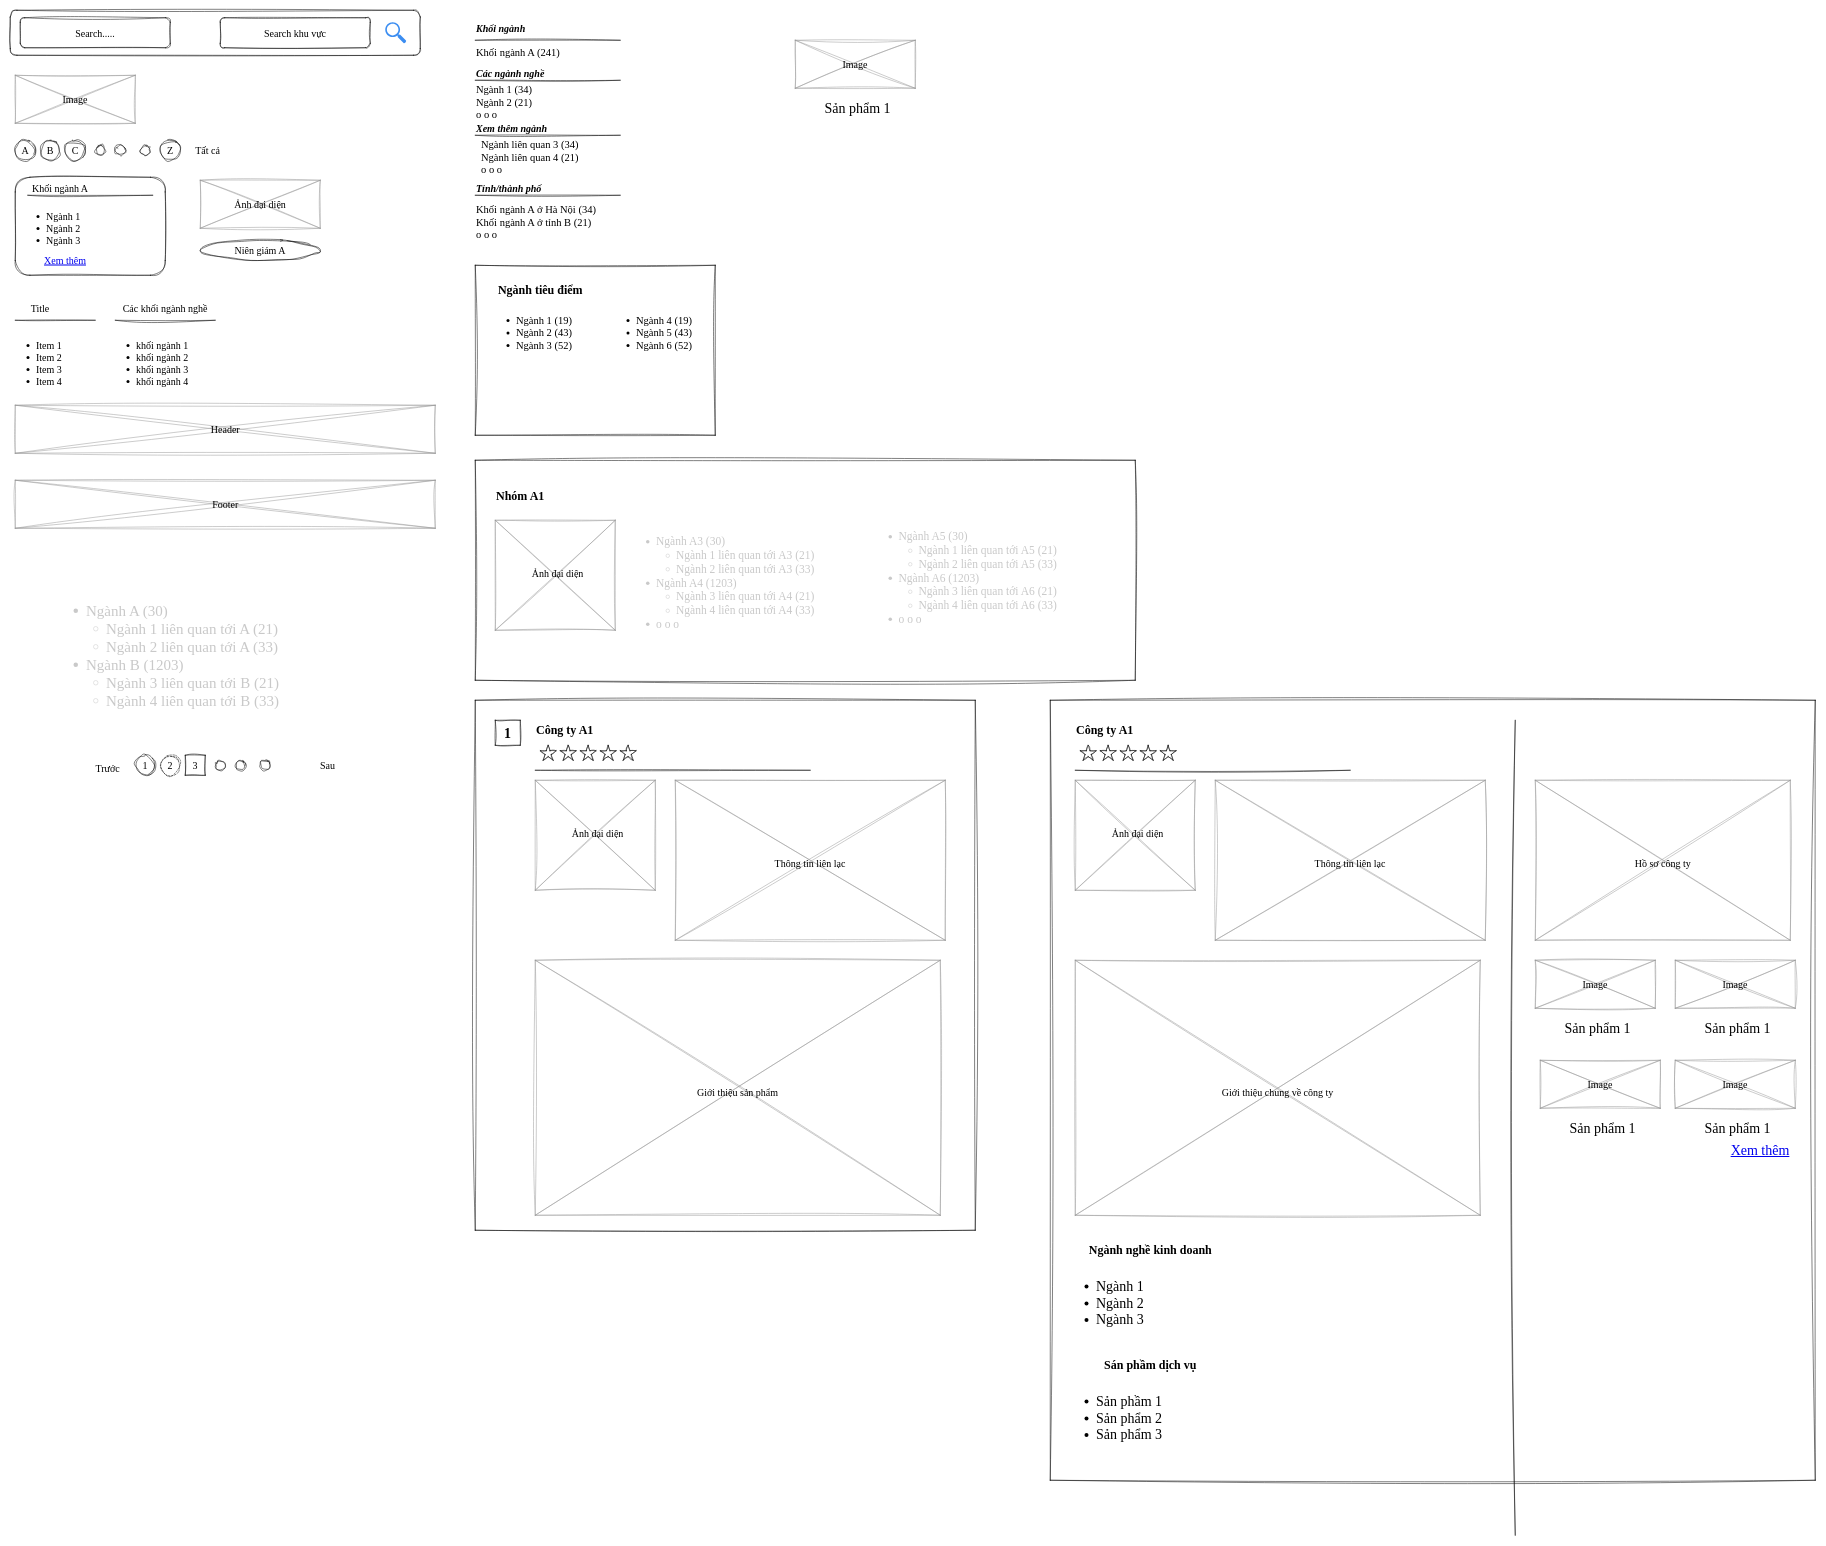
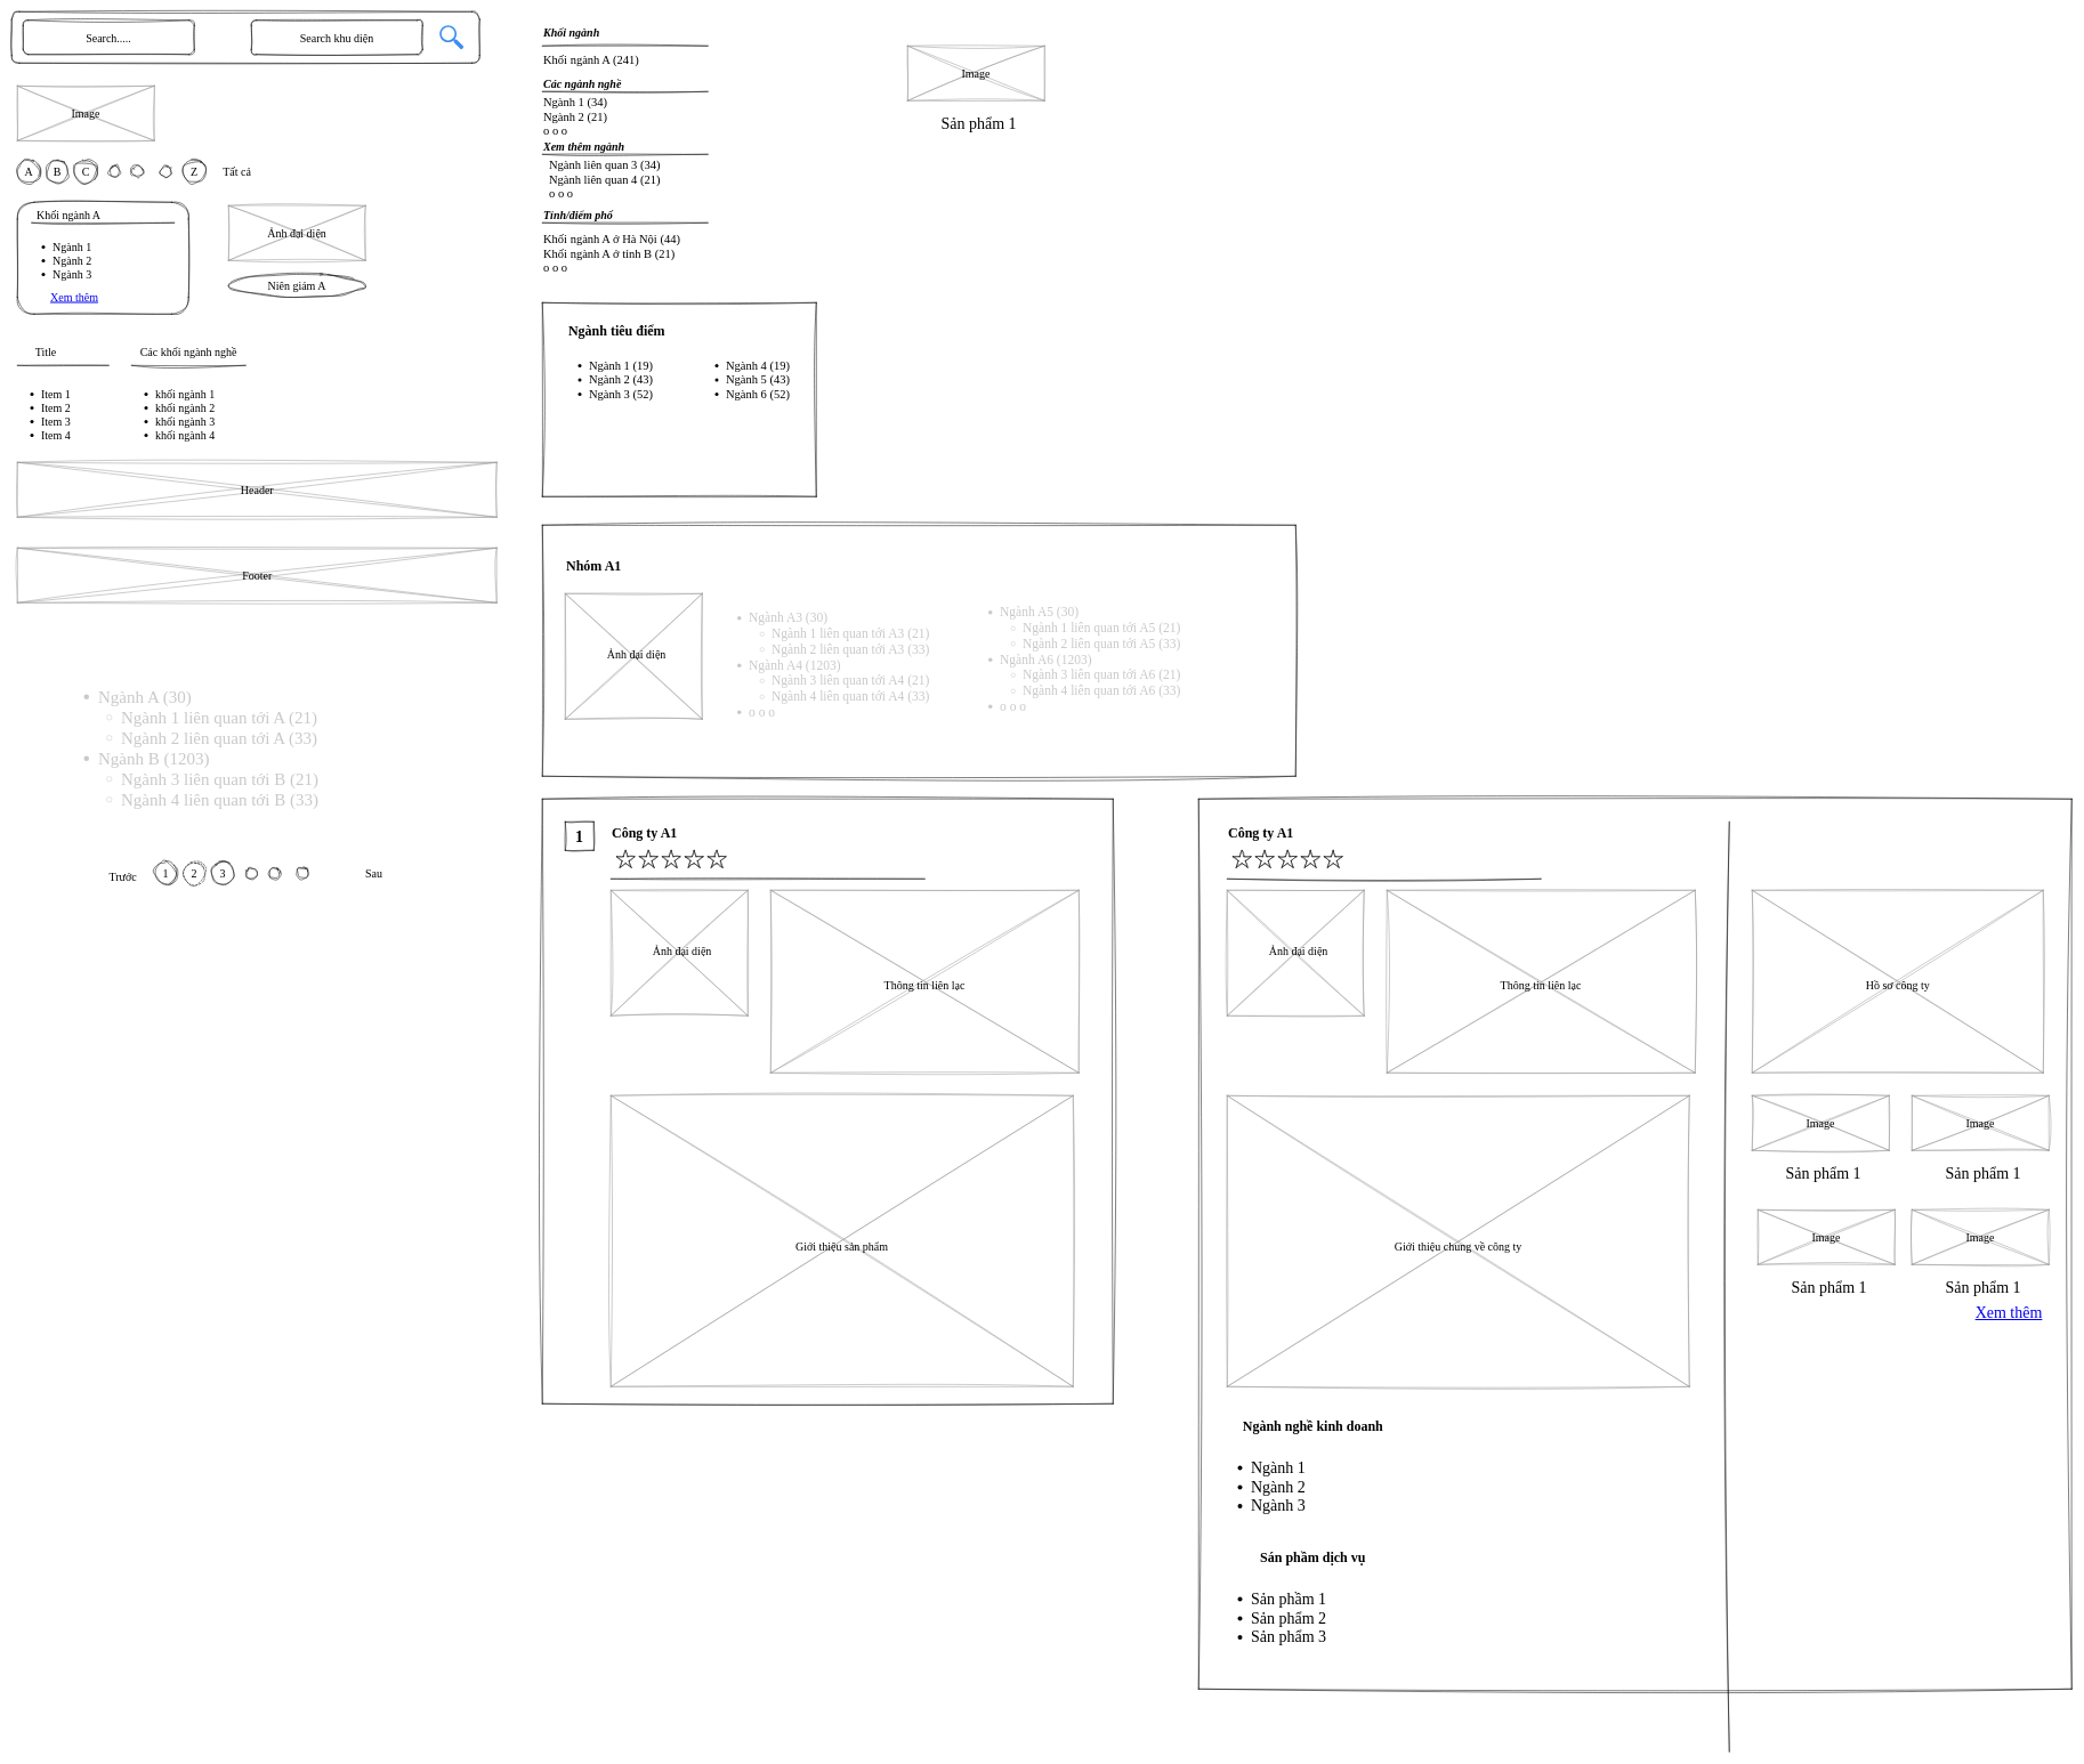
- <mxCell id="5" value="Search khu vực" style="rounded=1;whiteSpace=wrap;html=1;sketch=1;hachureGap=4;jiggle=2;curveFitting=1;fontFamily=Architects Daughter;fontSource=https%3A%2F%2Ffonts.googleapis.com%2Fcss%3Ffamily%3DArchitects%2BDaughter;fontSize=20;" parent="2" vertex="1"><mxGeometry x="420" y="15" width="300" height="60" as="geometry" /></mxCell>
+ <mxCell id="5" value="Search khu diện" style="rounded=1;whiteSpace=wrap;html=1;sketch=1;hachureGap=4;jiggle=2;curveFitting=1;fontFamily=Architects Daughter;fontSource=https%3A%2F%2Ffonts.googleapis.com%2Fcss%3Ffamily%3DArchitects%2BDaughter;fontSize=20;" parent="2" vertex="1"><mxGeometry x="420" y="15" width="300" height="60" as="geometry" /></mxCell>
- <mxCell id="57" value="&lt;b&gt;&lt;i&gt;Tỉnh/thành phố&lt;/i&gt;&lt;/b&gt;" style="text;html=1;strokeColor=none;fillColor=none;align=left;verticalAlign=middle;whiteSpace=wrap;rounded=0;sketch=1;hachureGap=4;jiggle=2;curveFitting=1;fontFamily=Architects Daughter;fontSource=https%3A%2F%2Ffonts.googleapis.com%2Fcss%3Ffamily%3DArchitects%2BDaughter;fontSize=20;" parent="49" vertex="1"><mxGeometry y="320" width="200" height="30" as="geometry" /></mxCell>
+ <mxCell id="57" value="&lt;b&gt;&lt;i&gt;Tỉnh/điểm phố&lt;/i&gt;&lt;/b&gt;" style="text;html=1;strokeColor=none;fillColor=none;align=left;verticalAlign=middle;whiteSpace=wrap;rounded=0;sketch=1;hachureGap=4;jiggle=2;curveFitting=1;fontFamily=Architects Daughter;fontSource=https%3A%2F%2Ffonts.googleapis.com%2Fcss%3Ffamily%3DArchitects%2BDaughter;fontSize=20;" parent="49" vertex="1"><mxGeometry y="320" width="200" height="30" as="geometry" /></mxCell>
- <mxCell id="58" value="&lt;span style=&quot;background-color: initial;&quot;&gt;Khối ngành A ở Hà Nội (34)&lt;/span&gt;&lt;br&gt;&lt;span style=&quot;background-color: initial;&quot;&gt;Khối ngành A ở tỉnh B (21)&lt;br&gt;o o o&lt;br&gt;&lt;/span&gt;" style="text;strokeColor=none;fillColor=none;html=1;whiteSpace=wrap;verticalAlign=top;overflow=hidden;labelBackgroundColor=none;sketch=1;hachureGap=4;jiggle=2;curveFitting=1;fontFamily=Architects Daughter;fontSource=https%3A%2F%2Ffonts.googleapis.com%2Fcss%3Ffamily%3DArchitects%2BDaughter;fontSize=21;fontColor=default;horizontal=1;" parent="49" vertex="1"><mxGeometry y="360" width="270" height="80" as="geometry" /></mxCell>
+ <mxCell id="58" value="&lt;span style=&quot;background-color: initial;&quot;&gt;Khối ngành A ở Hà Nội (44)&lt;/span&gt;&lt;br&gt;&lt;span style=&quot;background-color: initial;&quot;&gt;Khối ngành A ở tỉnh B (21)&lt;br&gt;o o o&lt;br&gt;&lt;/span&gt;" style="text;strokeColor=none;fillColor=none;html=1;whiteSpace=wrap;verticalAlign=top;overflow=hidden;labelBackgroundColor=none;sketch=1;hachureGap=4;jiggle=2;curveFitting=1;fontFamily=Architects Daughter;fontSource=https%3A%2F%2Ffonts.googleapis.com%2Fcss%3Ffamily%3DArchitects%2BDaughter;fontSize=21;fontColor=default;horizontal=1;" parent="49" vertex="1"><mxGeometry y="360" width="270" height="80" as="geometry" /></mxCell>
- <mxCell id="80" value="&lt;ul style=&quot;font-size: 23px;&quot;&gt;&lt;li&gt;Ngành A5 (30)&lt;/li&gt;&lt;ul&gt;&lt;li&gt;Ngành 1 liên quan tới A5 (21)&lt;/li&gt;&lt;li&gt;Ngành 2 liên quan tới A5 (33)&amp;nbsp;&lt;/li&gt;&lt;/ul&gt;&lt;li&gt;Ngành A6 (1203)&lt;/li&gt;&lt;ul&gt;&lt;li&gt;Ngành 3 liên quan tới A6 (21)&lt;/li&gt;&lt;li&gt;Ngành 4 liên quan tới A6 (33)&lt;/li&gt;&lt;/ul&gt;&lt;li&gt;o o o&lt;/li&gt;&lt;/ul&gt;" style="text;strokeColor=none;fillColor=none;html=1;whiteSpace=wrap;verticalAlign=middle;overflow=hidden;sketch=1;hachureGap=4;jiggle=2;curveFitting=1;fontFamily=Architects Daughter;fontSource=https%3A%2F%2Ffonts.googleapis.com%2Fcss%3Ffamily%3DArchitects%2BDaughter;fontSize=30;fontColor=#C9C9C9;" parent="72" vertex="1"><mxGeometry x="805" y="80" width="420" height="310" as="geometry" /></mxCell>
+ <mxCell id="80" value="&lt;ul style=&quot;font-size: 23px;&quot;&gt;&lt;li&gt;Ngành A5 (30)&lt;/li&gt;&lt;ul&gt;&lt;li&gt;Ngành 1 liên quan tới A5 (21)&lt;/li&gt;&lt;li&gt;Ngành 2 liên quan tới A5 (33)&amp;nbsp;&lt;/li&gt;&lt;/ul&gt;&lt;li&gt;Ngành A6 (1203)&lt;/li&gt;&lt;ul&gt;&lt;li&gt;Ngành 3 liên quan tới A6 (21)&lt;/li&gt;&lt;li&gt;Ngành 4 liên quan tới A6 (33)&lt;/li&gt;&lt;/ul&gt;&lt;li&gt;o o o&lt;/li&gt;&lt;/ul&gt;" style="text;strokeColor=none;fillColor=none;html=1;whiteSpace=wrap;verticalAlign=middle;overflow=hidden;sketch=1;hachureGap=4;jiggle=2;curveFitting=1;fontFamily=Architects Daughter;fontSource=https%3A%2F%2Ffonts.googleapis.com%2Fcss%3Ffamily%3DArchitects%2BDaughter;fontSize=30;fontColor=#C9C9C9;" parent="72" vertex="1"><mxGeometry x="760" y="80" width="420" height="310" as="geometry" /></mxCell>
- <mxCell id="43" value="3" style="whiteSpace=wrap;html=1;sketch=1;hachureGap=4;jiggle=2;curveFitting=1;fontFamily=Architects Daughter;fontSource=https%3A%2F%2Ffonts.googleapis.com%2Fcss%3Ffamily%3DArchitects%2BDaughter;fontSize=20;rounded=0;" parent="40" vertex="1"><mxGeometry x="200" width="40" height="40" as="geometry" /></mxCell>
+ <mxCell id="43" value="3" style="ellipse;whiteSpace=wrap;html=1;sketch=1;hachureGap=4;jiggle=2;curveFitting=1;fontFamily=Architects Daughter;fontSource=https%3A%2F%2Ffonts.googleapis.com%2Fcss%3Ffamily%3DArchitects%2BDaughter;fontSize=20;" parent="40" vertex="1"><mxGeometry x="200" width="40" height="40" as="geometry" /></mxCell>
